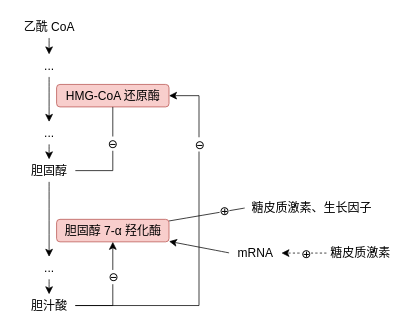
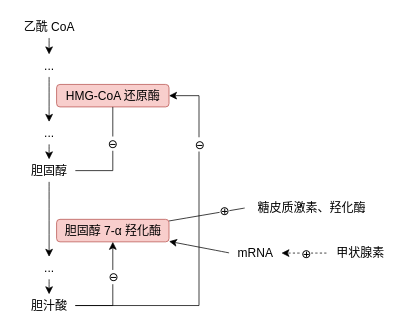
- <mxCell id="23" value="糖皮质激素、生长因子" style="text;html=1;align=center;verticalAlign=middle;resizable=0;points=[];autosize=1;strokeColor=none;fillColor=none;fontSize=16;" vertex="1" parent="1"><mxGeometry x="325" y="262" width="180" height="30" as="geometry" /></mxCell>
+ <mxCell id="23" value="糖皮质激素、羟化酶" style="text;html=1;align=center;verticalAlign=middle;resizable=0;points=[];autosize=1;strokeColor=none;fillColor=none;fontSize=16;" vertex="1" parent="1"><mxGeometry x="325" y="262" width="180" height="30" as="geometry" /></mxCell>
- <mxCell id="28" value="糖皮质激素" style="text;html=1;align=center;verticalAlign=middle;resizable=0;points=[];autosize=1;strokeColor=none;fillColor=none;fontSize=16;" vertex="1" parent="1"><mxGeometry x="435" y="322" width="90" height="30" as="geometry" /></mxCell>
+ <mxCell id="28" value="甲状腺素" style="text;html=1;align=center;verticalAlign=middle;resizable=0;points=[];autosize=1;strokeColor=none;fillColor=none;fontSize=16;" vertex="1" parent="1"><mxGeometry x="435" y="322" width="90" height="30" as="geometry" /></mxCell>
